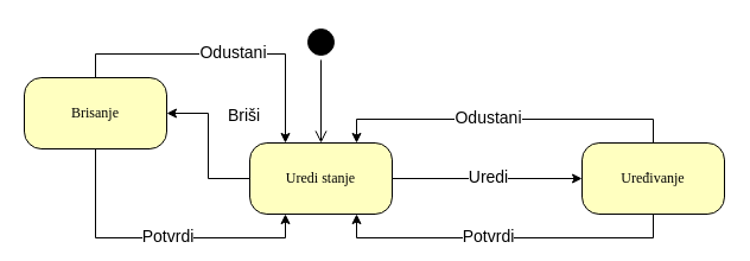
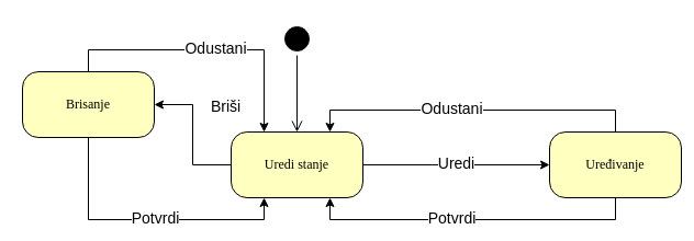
- <mxCell id="15" value="Uređivanje" style="rounded=1;whiteSpace=wrap;html=1;arcSize=24;fillColor=#ffffc0;shadow=0;comic=0;labelBackgroundColor=none;fontFamily=Verdana;fontSize=12;fontColor=#000000;align=center;" parent="1" vertex="1"><mxGeometry x="490" y="120" width="120" height="60" as="geometry" /></mxCell>
+ <mxCell id="15" value="Uređivanje" style="rounded=1;whiteSpace=wrap;html=1;arcSize=24;fillColor=#ffffc0;shadow=0;comic=0;labelBackgroundColor=none;fontFamily=Verdana;fontSize=12;fontColor=#000000;align=center;" parent="1" vertex="1"><mxGeometry x="500" y="120" width="120" height="60" as="geometry" /></mxCell>
